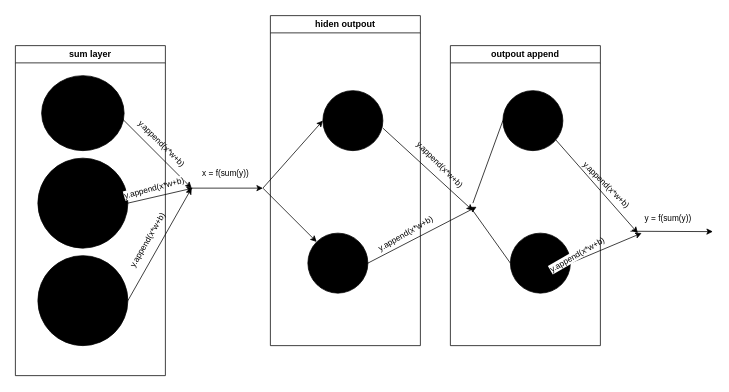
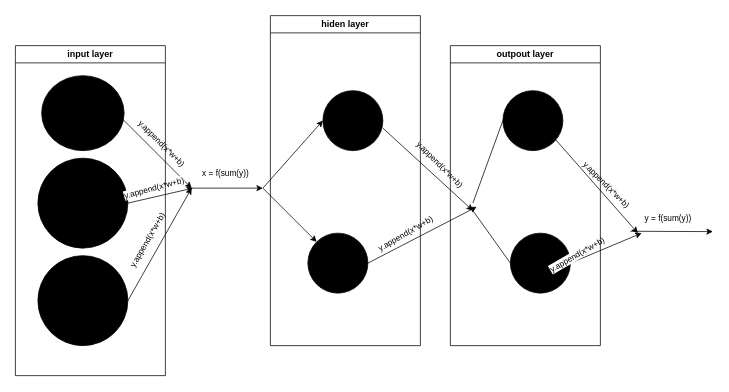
- <mxCell id="20" value="hiden outpout" style="swimlane;whiteSpace=wrap;html=1;" vertex="1" parent="1"><mxGeometry x="360" y="20" width="200" height="440" as="geometry" /></mxCell>
+ <mxCell id="20" value="hiden layer" style="swimlane;whiteSpace=wrap;html=1;" vertex="1" parent="1"><mxGeometry x="360" y="20" width="200" height="440" as="geometry" /></mxCell>
- <mxCell id="19" value="sum layer" style="swimlane;whiteSpace=wrap;html=1;" vertex="1" parent="1"><mxGeometry x="20" y="60" width="200" height="440" as="geometry" /></mxCell>
+ <mxCell id="19" value="input layer" style="swimlane;whiteSpace=wrap;html=1;" vertex="1" parent="1"><mxGeometry x="20" y="60" width="200" height="440" as="geometry" /></mxCell>
- <mxCell id="31" value="outpout append&lt;br&gt;" style="swimlane;whiteSpace=wrap;html=1;" vertex="1" parent="1"><mxGeometry x="600" y="60" width="200" height="400" as="geometry" /></mxCell>
+ <mxCell id="31" value="outpout layer&lt;br&gt;" style="swimlane;whiteSpace=wrap;html=1;" vertex="1" parent="1"><mxGeometry x="600" y="60" width="200" height="400" as="geometry" /></mxCell>
